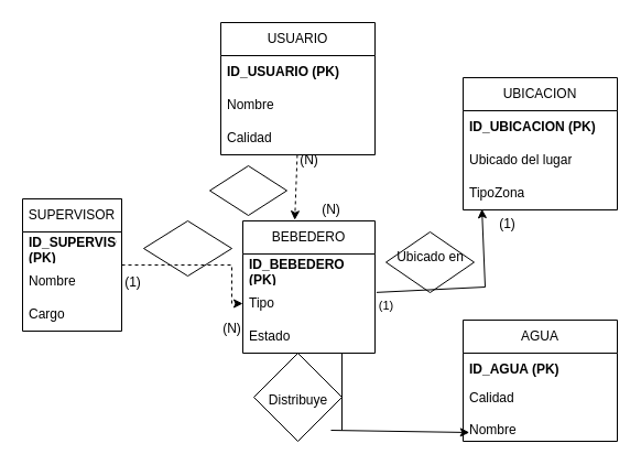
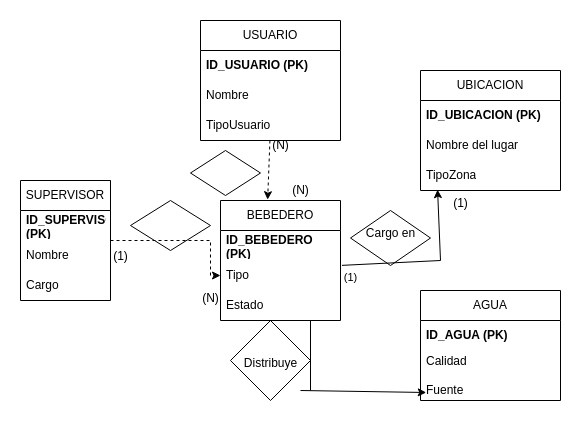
- <mxCell id="25" value="Calidad" style="text;strokeColor=none;fillColor=none;align=left;verticalAlign=middle;spacingLeft=4;spacingRight=4;overflow=hidden;points=[[0,0.5],[1,0.5]];portConstraint=eastwest;rotatable=0;whiteSpace=wrap;html=1;" vertex="1" parent="22"><mxGeometry y="90" width="140" height="30" as="geometry" /></mxCell>
+ <mxCell id="25" value="TipoUsuario" style="text;strokeColor=none;fillColor=none;align=left;verticalAlign=middle;spacingLeft=4;spacingRight=4;overflow=hidden;points=[[0,0.5],[1,0.5]];portConstraint=eastwest;rotatable=0;whiteSpace=wrap;html=1;" vertex="1" parent="22"><mxGeometry y="90" width="140" height="30" as="geometry" /></mxCell>
- <mxCell id="17" value="Ubicado del lugar" style="text;strokeColor=none;fillColor=none;align=left;verticalAlign=middle;spacingLeft=4;spacingRight=4;overflow=hidden;points=[[0,0.5],[1,0.5]];portConstraint=eastwest;rotatable=0;whiteSpace=wrap;html=1;" vertex="1" parent="15"><mxGeometry y="60" width="140" height="30" as="geometry" /></mxCell>
+ <mxCell id="17" value="Nombre del lugar" style="text;strokeColor=none;fillColor=none;align=left;verticalAlign=middle;spacingLeft=4;spacingRight=4;overflow=hidden;points=[[0,0.5],[1,0.5]];portConstraint=eastwest;rotatable=0;whiteSpace=wrap;html=1;" vertex="1" parent="15"><mxGeometry y="60" width="140" height="30" as="geometry" /></mxCell>
- <mxCell id="32" value="Ubicado en" style="text;html=1;align=center;verticalAlign=middle;resizable=0;points=[];autosize=1;strokeColor=none;fillColor=none;" vertex="1" parent="1"><mxGeometry x="350" y="218" width="80" height="30" as="geometry" /></mxCell>
+ <mxCell id="32" value="Cargo en" style="text;html=1;align=center;verticalAlign=middle;resizable=0;points=[];autosize=1;strokeColor=none;fillColor=none;" vertex="1" parent="1"><mxGeometry x="350" y="218" width="80" height="30" as="geometry" /></mxCell>
- <mxCell id="21" value="&lt;div&gt;&lt;span style=&quot;background-color: initial;&quot;&gt;Calidad&lt;/span&gt;&lt;/div&gt;&lt;div&gt;&lt;span style=&quot;background-color: initial;&quot;&gt;&lt;br&gt;&lt;/span&gt;&lt;/div&gt;&lt;div&gt;&lt;span style=&quot;background-color: initial;&quot;&gt;Nombre&lt;/span&gt;&lt;/div&gt;" style="text;strokeColor=none;fillColor=none;align=left;verticalAlign=middle;spacingLeft=4;spacingRight=4;overflow=hidden;points=[[0,0.5],[1,0.5]];portConstraint=eastwest;rotatable=0;whiteSpace=wrap;html=1;" vertex="1" parent="19"><mxGeometry y="60" width="140" height="50" as="geometry" /></mxCell>
+ <mxCell id="21" value="&lt;div&gt;&lt;span style=&quot;background-color: initial;&quot;&gt;Calidad&lt;/span&gt;&lt;/div&gt;&lt;div&gt;&lt;span style=&quot;background-color: initial;&quot;&gt;&lt;br&gt;&lt;/span&gt;&lt;/div&gt;&lt;div&gt;&lt;span style=&quot;background-color: initial;&quot;&gt;Fuente&lt;/span&gt;&lt;/div&gt;" style="text;strokeColor=none;fillColor=none;align=left;verticalAlign=middle;spacingLeft=4;spacingRight=4;overflow=hidden;points=[[0,0.5],[1,0.5]];portConstraint=eastwest;rotatable=0;whiteSpace=wrap;html=1;" vertex="1" parent="19"><mxGeometry y="60" width="140" height="50" as="geometry" /></mxCell>
